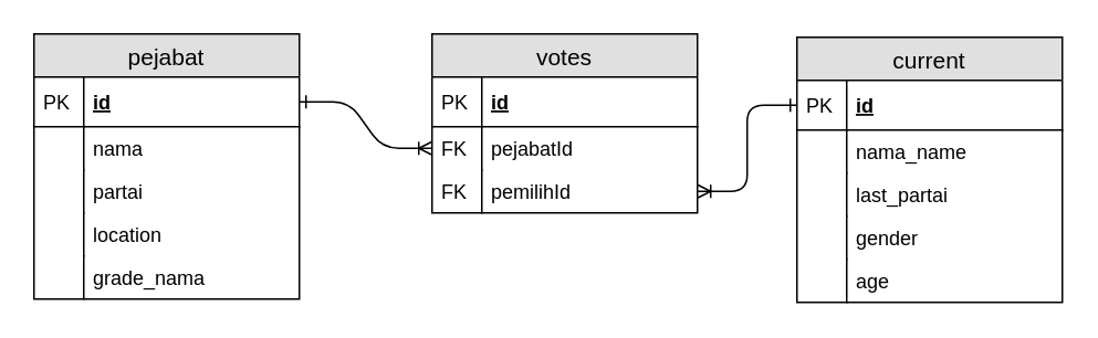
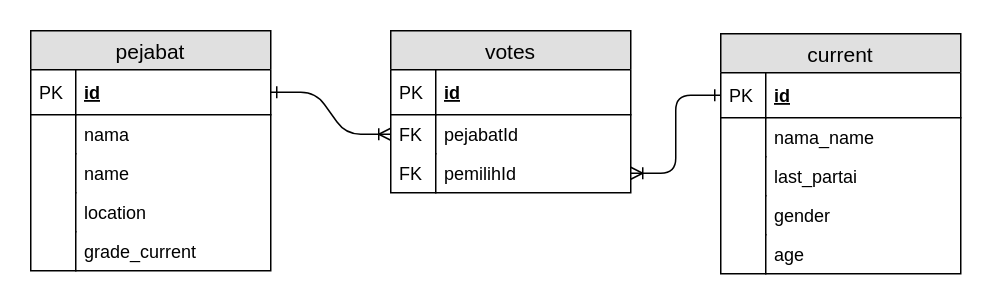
- <mxCell id="7" value="partai" style="shape=partialRectangle;top=0;left=0;right=0;bottom=0;align=left;verticalAlign=top;fillColor=none;spacingLeft=34;spacingRight=4;overflow=hidden;rotatable=0;points=[[0,0.5],[1,0.5]];portConstraint=eastwest;dropTarget=0;fontSize=12;" vertex="1" parent="2"><mxGeometry y="82" width="160" height="26" as="geometry" /></mxCell>
+ <mxCell id="7" value="name" style="shape=partialRectangle;top=0;left=0;right=0;bottom=0;align=left;verticalAlign=top;fillColor=none;spacingLeft=34;spacingRight=4;overflow=hidden;rotatable=0;points=[[0,0.5],[1,0.5]];portConstraint=eastwest;dropTarget=0;fontSize=12;" vertex="1" parent="2"><mxGeometry y="82" width="160" height="26" as="geometry" /></mxCell>
- <mxCell id="11" value="grade_nama" style="shape=partialRectangle;top=0;left=0;right=0;bottom=0;align=left;verticalAlign=top;fillColor=none;spacingLeft=34;spacingRight=4;overflow=hidden;rotatable=0;points=[[0,0.5],[1,0.5]];portConstraint=eastwest;dropTarget=0;fontSize=12;" vertex="1" parent="2"><mxGeometry y="134" width="160" height="26" as="geometry" /></mxCell>
+ <mxCell id="11" value="grade_current" style="shape=partialRectangle;top=0;left=0;right=0;bottom=0;align=left;verticalAlign=top;fillColor=none;spacingLeft=34;spacingRight=4;overflow=hidden;rotatable=0;points=[[0,0.5],[1,0.5]];portConstraint=eastwest;dropTarget=0;fontSize=12;" vertex="1" parent="2"><mxGeometry y="134" width="160" height="26" as="geometry" /></mxCell>
